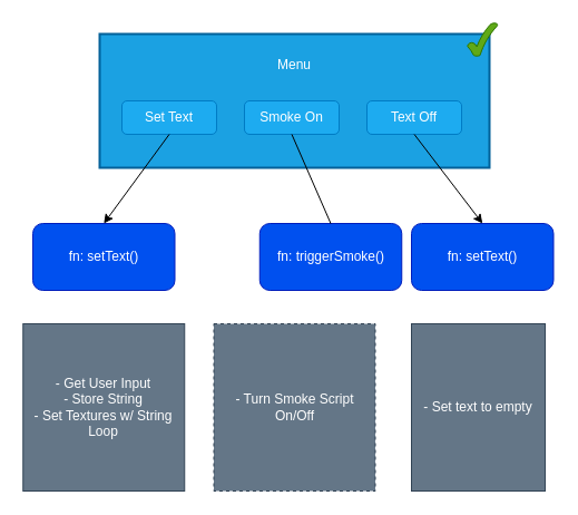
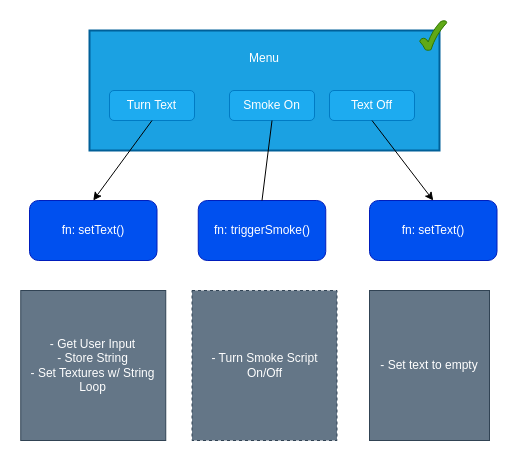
- <mxCell id="3" value="Set Text" style="rounded=1;whiteSpace=wrap;html=1;fillColor=#1DABF0;fontColor=#ffffff;strokeColor=#007BC4;strokeWidth=1;" parent="1" vertex="1"><mxGeometry x="109" y="90" width="85" height="30" as="geometry" /></mxCell>
+ <mxCell id="3" value="Turn Text" style="rounded=1;whiteSpace=wrap;html=1;fillColor=#1DABF0;fontColor=#ffffff;strokeColor=#007BC4;strokeWidth=1;" parent="1" vertex="1"><mxGeometry x="109" y="90" width="85" height="30" as="geometry" /></mxCell>
- <mxCell id="4" value="Smoke On" style="rounded=1;whiteSpace=wrap;html=1;fillColor=#1DABF0;fontColor=#ffffff;strokeColor=#007BC4;strokeWidth=1;" parent="1" vertex="1"><mxGeometry x="219" y="90" width="85" height="30" as="geometry" /></mxCell>
+ <mxCell id="4" value="Smoke On" style="rounded=1;whiteSpace=wrap;html=1;fillColor=#1DABF0;fontColor=#ffffff;strokeColor=#007BC4;strokeWidth=1;" parent="1" vertex="1"><mxGeometry x="229" y="90" width="85" height="30" as="geometry" /></mxCell>
- <mxCell id="7" value="fn: triggerSmoke()" style="rounded=1;whiteSpace=wrap;html=1;fillColor=#0050ef;fontColor=#ffffff;strokeColor=#001DBC;strokeWidth=1;" parent="1" vertex="1"><mxGeometry x="232.75" y="200" width="127.5" height="60" as="geometry" /></mxCell>
+ <mxCell id="7" value="fn: triggerSmoke()" style="rounded=1;whiteSpace=wrap;html=1;fillColor=#0050ef;fontColor=#ffffff;strokeColor=#001DBC;strokeWidth=1;" parent="1" vertex="1"><mxGeometry x="197.75" y="200" width="127.5" height="60" as="geometry" /></mxCell>
